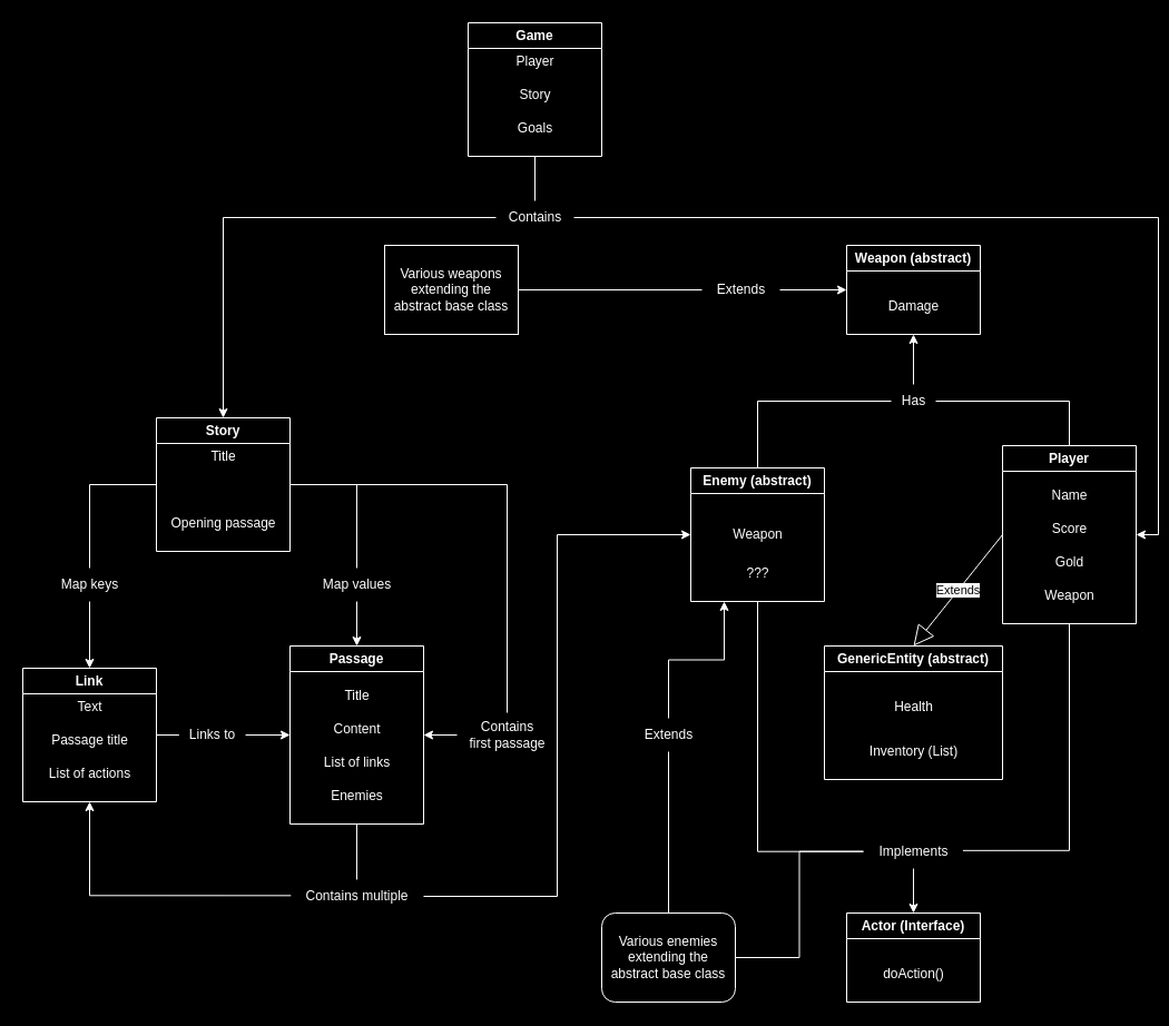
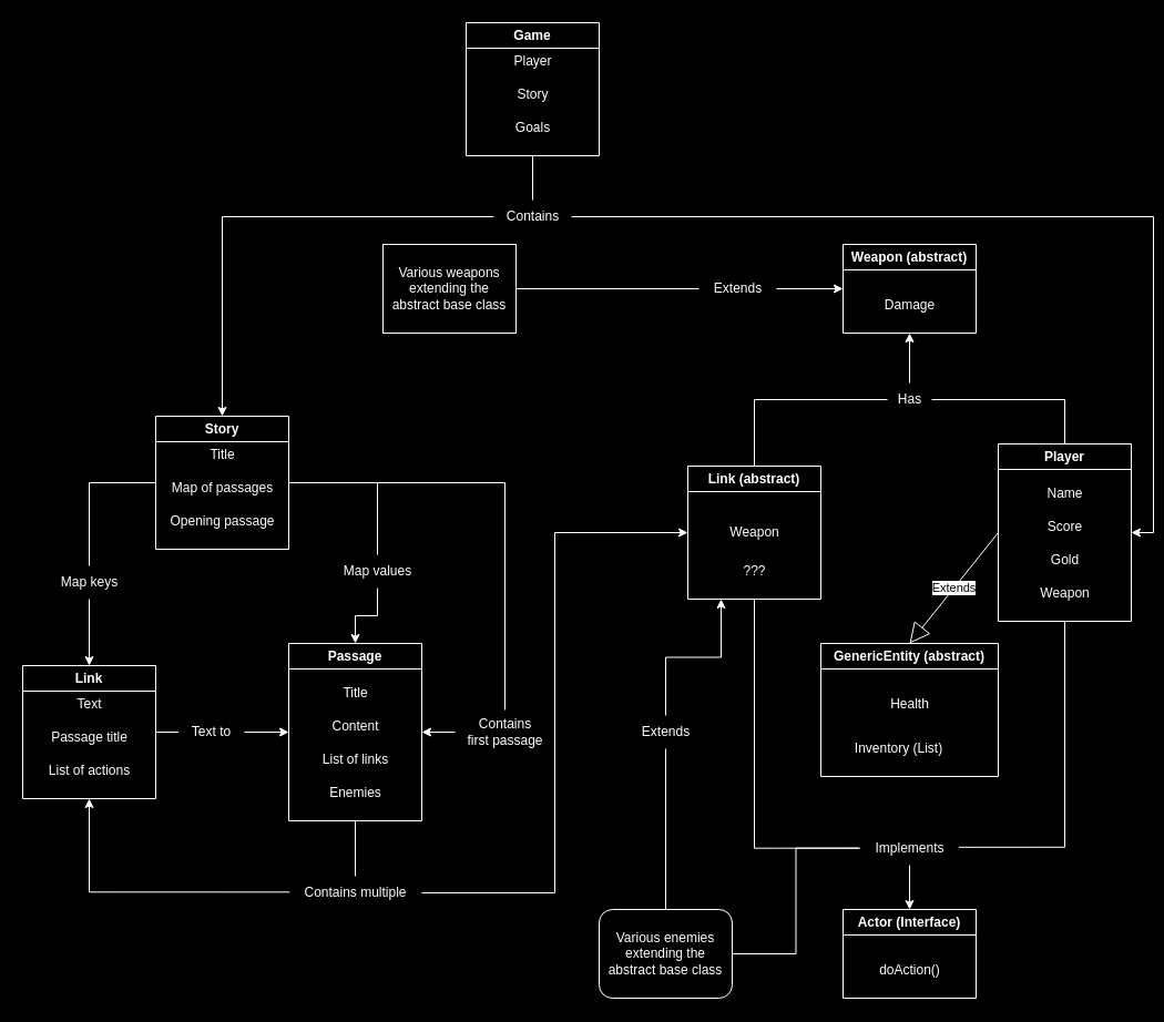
- <mxCell id="41" value="Enemy (abstract)" style="swimlane;whiteSpace=wrap;html=1;strokeColor=#FFFFFF;fontColor=#FFFFFF;fillColor=#000000;" parent="1" vertex="1"><mxGeometry x="620" y="420" width="120" height="120" as="geometry" /></mxCell>
+ <mxCell id="41" value="Link (abstract)" style="swimlane;whiteSpace=wrap;html=1;strokeColor=#FFFFFF;fontColor=#FFFFFF;fillColor=#000000;" parent="1" vertex="1"><mxGeometry x="620" y="420" width="120" height="120" as="geometry" /></mxCell>
+ <mxCell id="22" value="Map of passages" style="text;html=1;align=center;verticalAlign=middle;resizable=0;points=[];autosize=1;strokeColor=none;fillColor=none;fontColor=#FFFFFF;" parent="20" vertex="1"><mxGeometry x="5" y="50" width="110" height="30" as="geometry" /></mxCell>
- <mxCell id="27" value="Map values" style="text;html=1;align=center;verticalAlign=middle;resizable=0;points=[];autosize=1;strokeColor=none;fillColor=none;fontColor=#FFFFFF;" parent="1" vertex="1"><mxGeometry x="280" y="510" width="80" height="30" as="geometry" /></mxCell>
+ <mxCell id="27" value="Map values" style="text;html=1;align=center;verticalAlign=middle;resizable=0;points=[];autosize=1;strokeColor=none;fillColor=none;fontColor=#FFFFFF;" parent="1" vertex="1"><mxGeometry x="300" y="500" width="80" height="30" as="geometry" /></mxCell>
- <mxCell id="13" value="Links to" style="text;html=1;align=center;verticalAlign=middle;resizable=0;points=[];autosize=1;strokeColor=none;fillColor=none;fontColor=#FFFFFF;" parent="1" vertex="1"><mxGeometry x="160" y="645" width="60" height="30" as="geometry" /></mxCell>
+ <mxCell id="13" value="Text to" style="text;html=1;align=center;verticalAlign=middle;resizable=0;points=[];autosize=1;strokeColor=none;fillColor=none;fontColor=#FFFFFF;" parent="1" vertex="1"><mxGeometry x="160" y="645" width="60" height="30" as="geometry" /></mxCell>
- <mxCell id="33" value="Inventory (List)" style="text;html=1;align=center;verticalAlign=middle;resizable=0;points=[];autosize=1;strokeColor=none;fillColor=none;fontColor=#FFFFFF;" parent="31" vertex="1"><mxGeometry x="30" y="80" width="100" height="30" as="geometry" /></mxCell>
+ <mxCell id="33" value="Inventory (List)" style="text;html=1;align=center;verticalAlign=middle;resizable=0;points=[];autosize=1;strokeColor=none;fillColor=none;fontColor=#FFFFFF;" parent="31" vertex="1"><mxGeometry x="20" y="80" width="100" height="30" as="geometry" /></mxCell>
